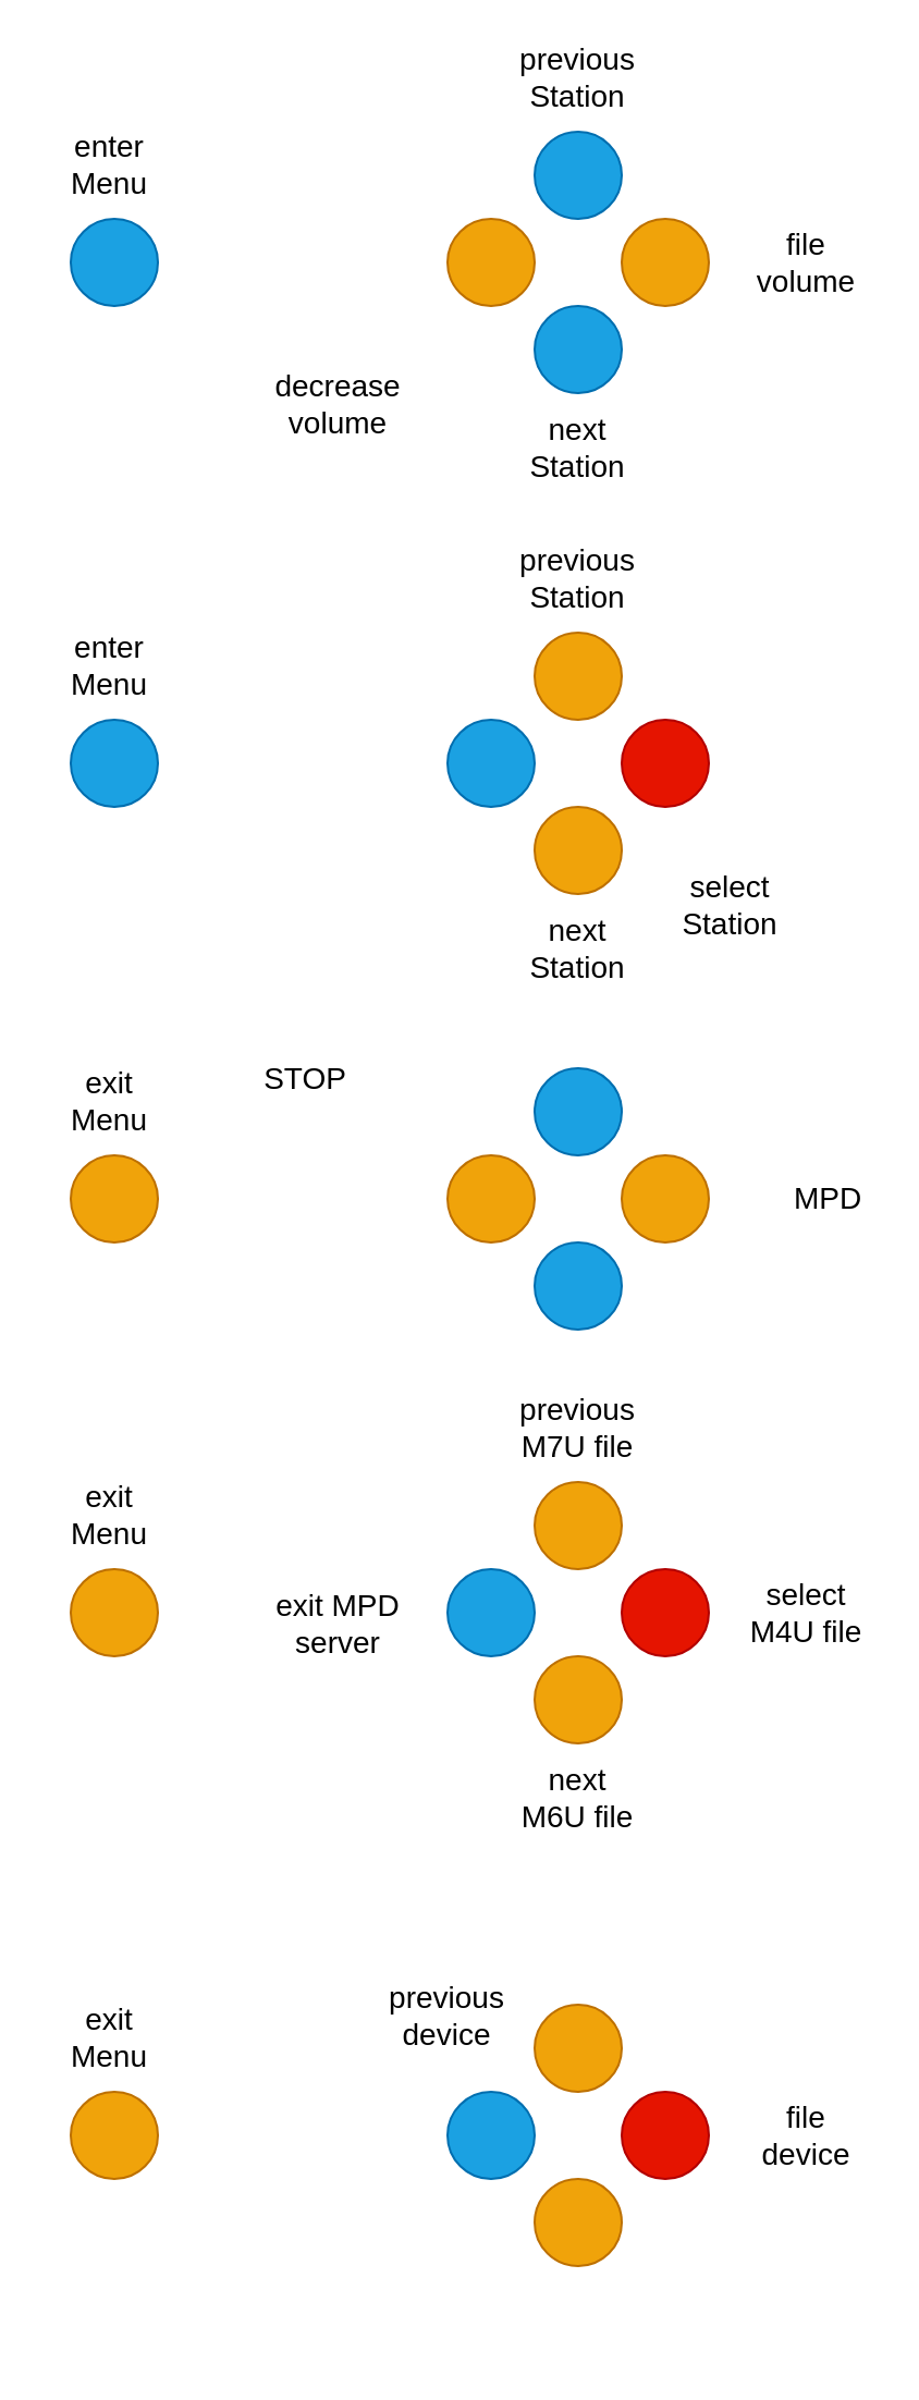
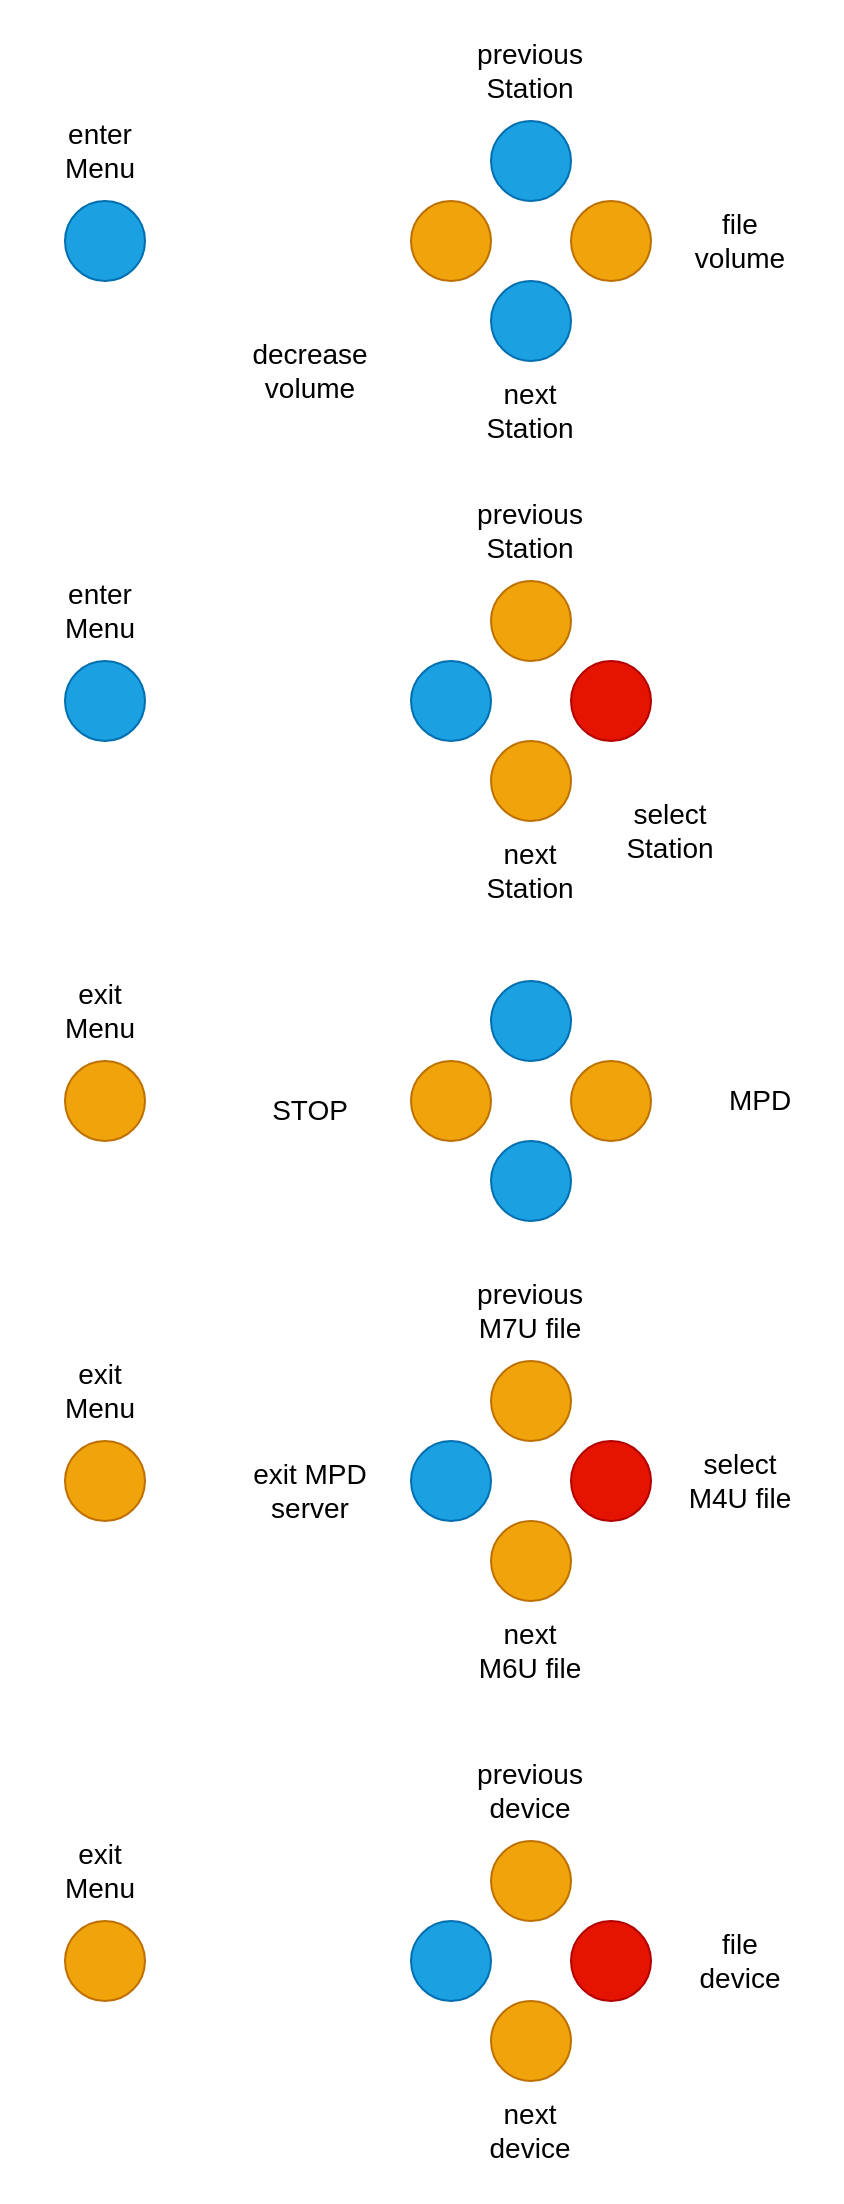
- <mxCell id="9" value="STOP" style="text;html=1;strokeColor=none;fillColor=none;align=center;verticalAlign=middle;whiteSpace=wrap;rounded=0;fontSize=14;" parent="1" vertex="1"><mxGeometry x="95" y="480" width="90" height="30" as="geometry" /></mxCell>
+ <mxCell id="9" value="STOP" style="text;html=1;strokeColor=none;fillColor=none;align=center;verticalAlign=middle;whiteSpace=wrap;rounded=0;fontSize=14;" parent="1" vertex="1"><mxGeometry x="110" y="540" width="90" height="30" as="geometry" /></mxCell>
- <mxCell id="27" value="previous device" style="text;html=1;strokeColor=none;fillColor=none;align=center;verticalAlign=middle;whiteSpace=wrap;rounded=0;fontSize=14;" vertex="1" parent="20"><mxGeometry x="155" y="30" width="60" height="30" as="geometry" /></mxCell>
+ <mxCell id="27" value="previous device" style="text;html=1;strokeColor=none;fillColor=none;align=center;verticalAlign=middle;whiteSpace=wrap;rounded=0;fontSize=14;" vertex="1" parent="20"><mxGeometry x="215" width="60" height="30" as="geometry" /></mxCell>
+ <mxCell id="28" value="next device" style="text;html=1;strokeColor=none;fillColor=none;align=center;verticalAlign=middle;whiteSpace=wrap;rounded=0;fontSize=14;" vertex="1" parent="20"><mxGeometry x="215" y="170" width="60" height="30" as="geometry" /></mxCell>
